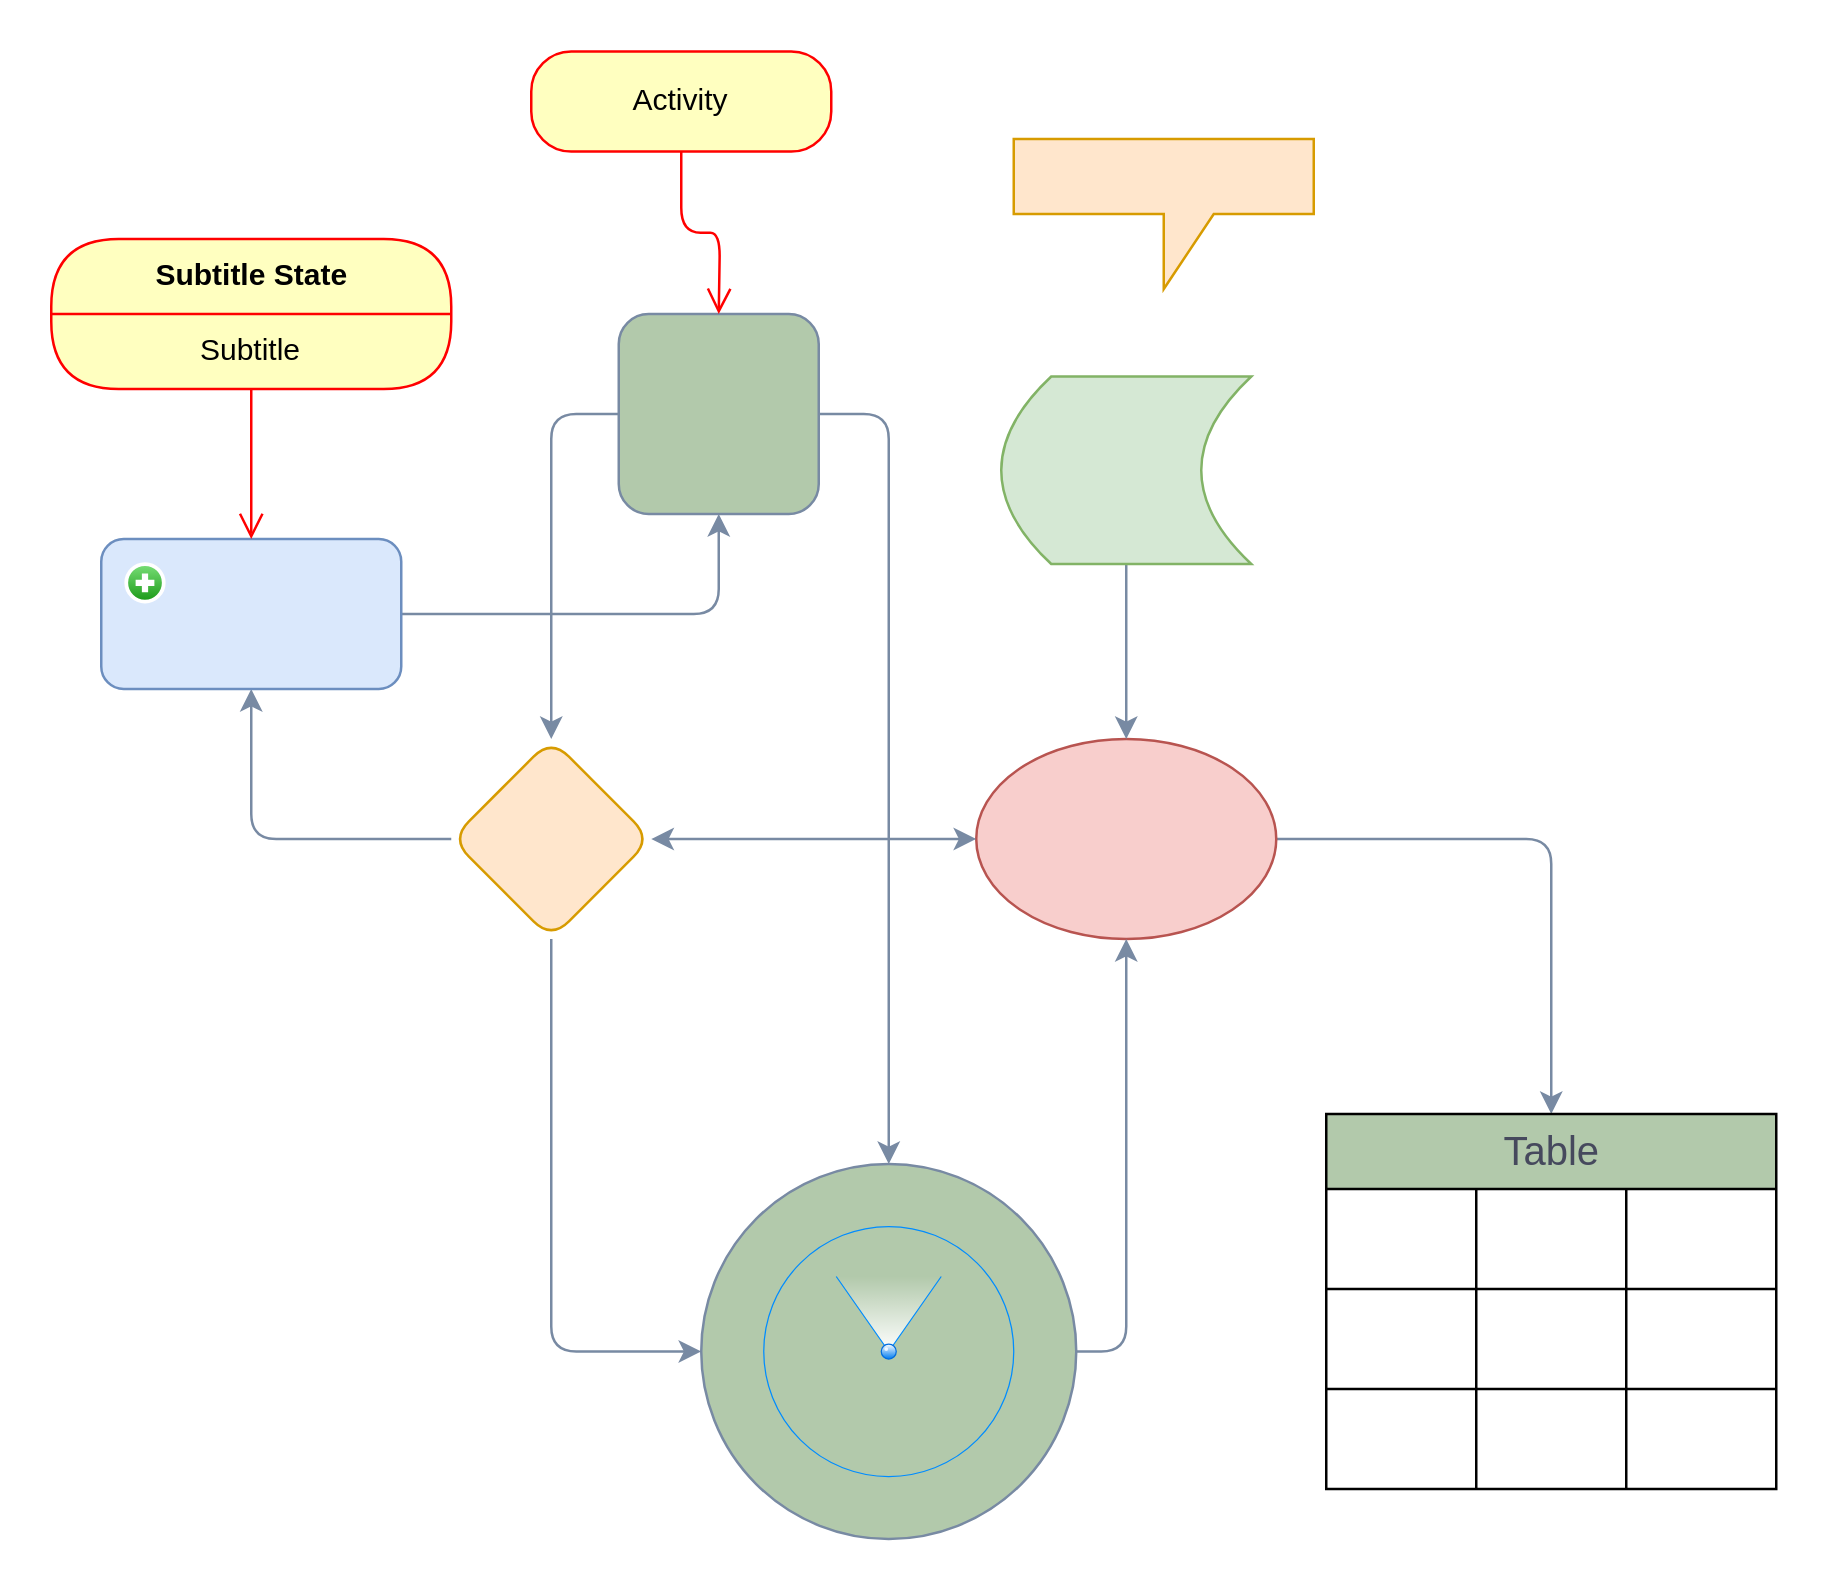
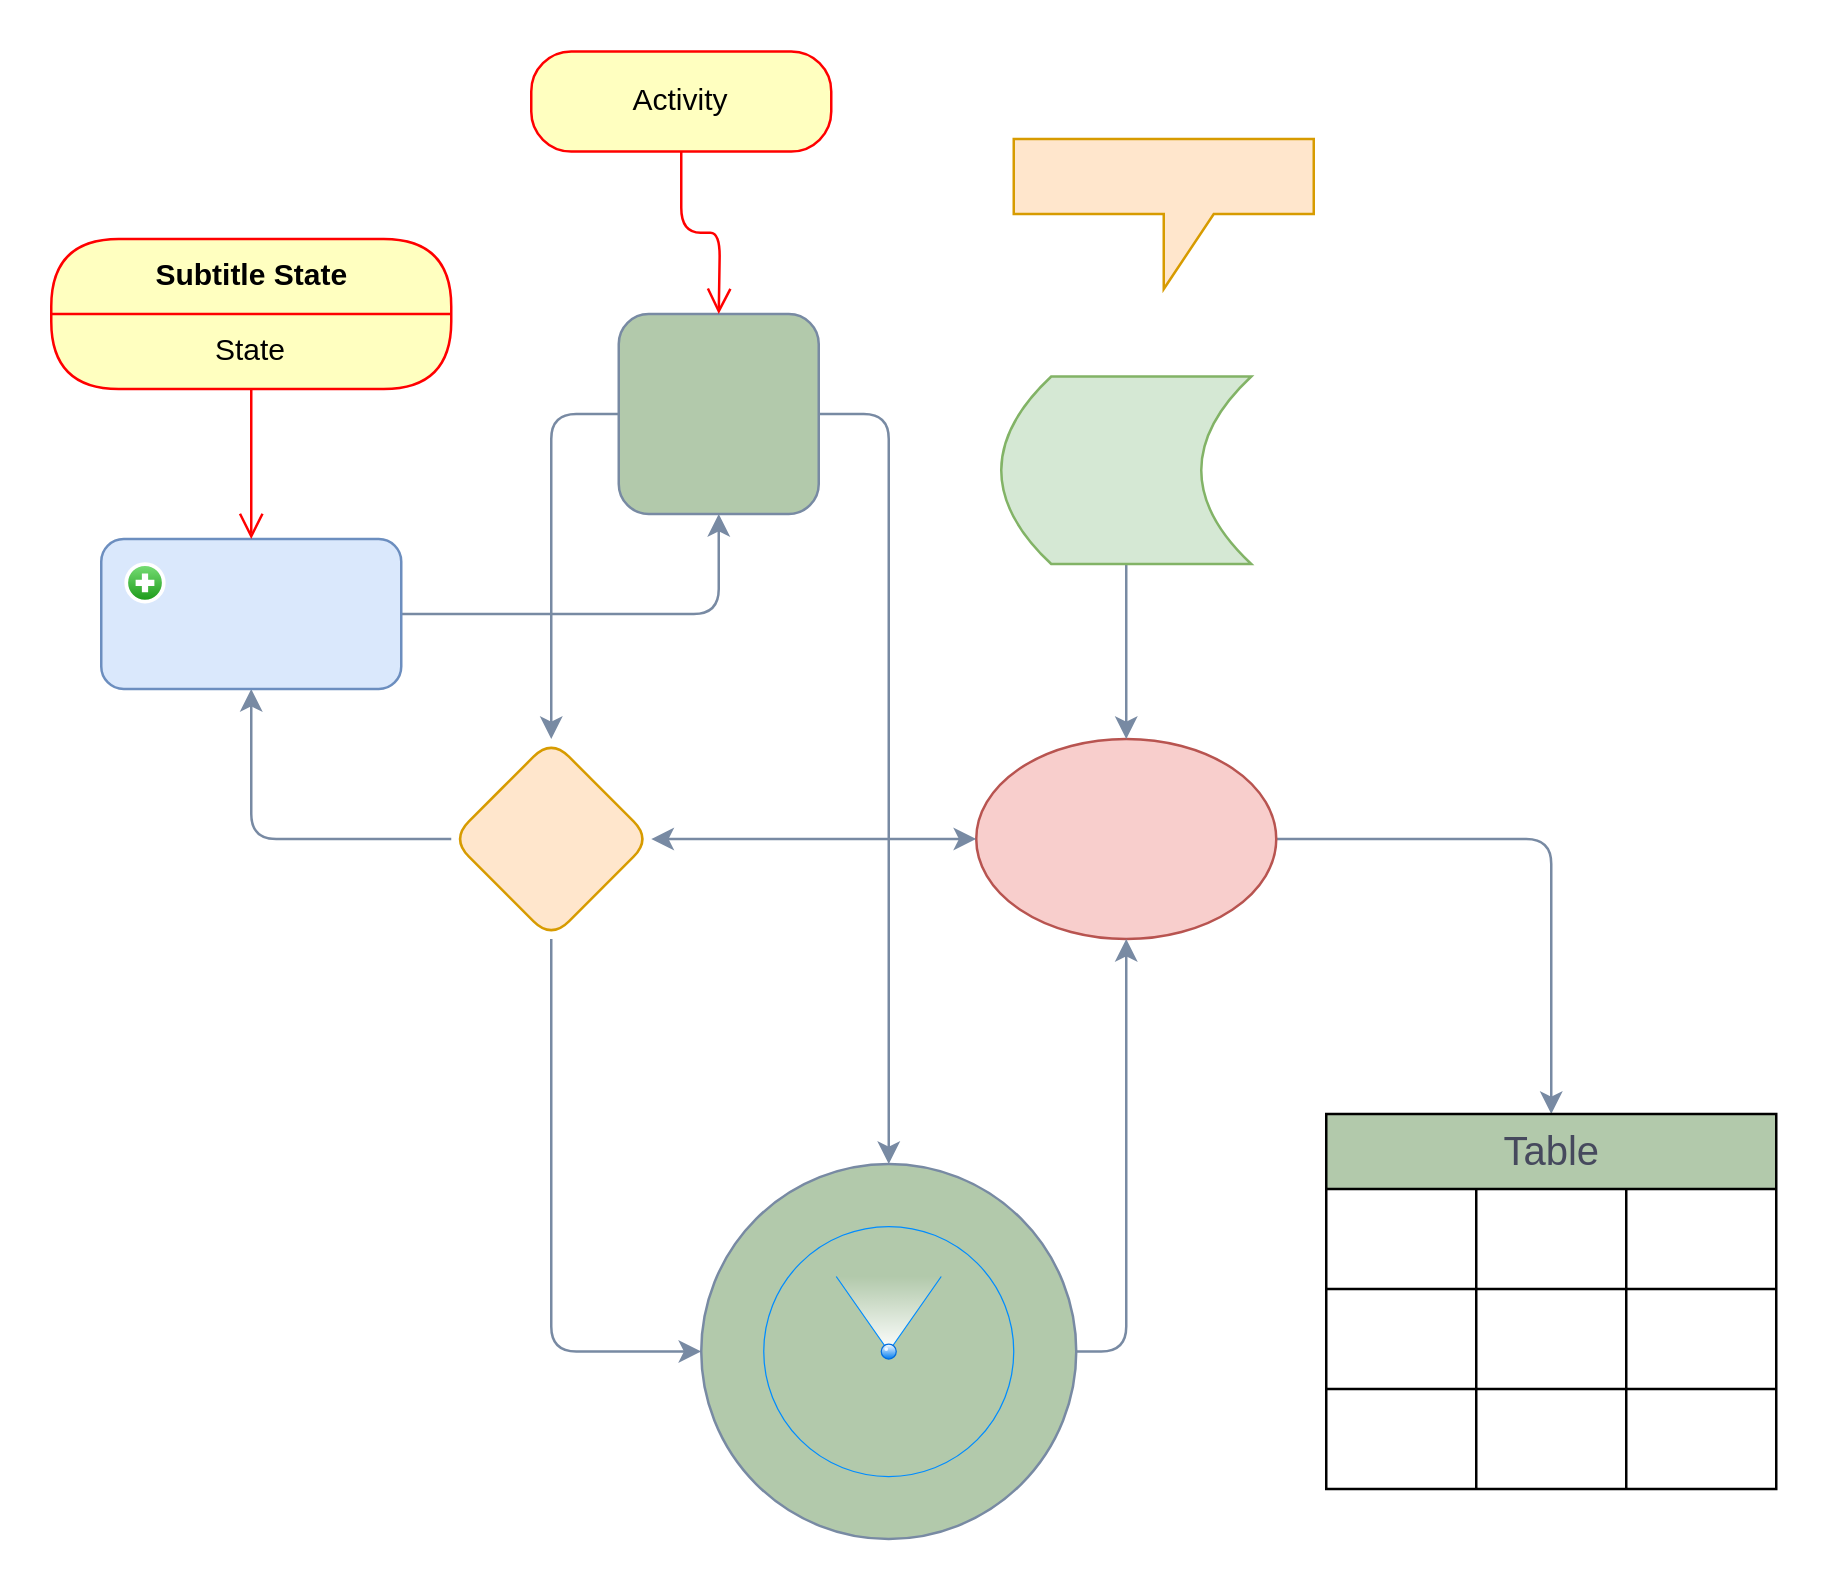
- <mxCell id="32" value="Subtitle" style="text;html=1;strokeColor=none;fillColor=none;align=center;verticalAlign=middle;spacingLeft=4;spacingRight=4;whiteSpace=wrap;overflow=hidden;rotatable=0;fontColor=#000000;fontFamily=Helvetica;fontSize=12;" parent="31" vertex="1"><mxGeometry y="30" width="160" height="30" as="geometry" /></mxCell>
+ <mxCell id="32" value="State" style="text;html=1;strokeColor=none;fillColor=none;align=center;verticalAlign=middle;spacingLeft=4;spacingRight=4;whiteSpace=wrap;overflow=hidden;rotatable=0;fontColor=#000000;fontFamily=Helvetica;fontSize=12;" parent="31" vertex="1"><mxGeometry y="30" width="160" height="30" as="geometry" /></mxCell>
